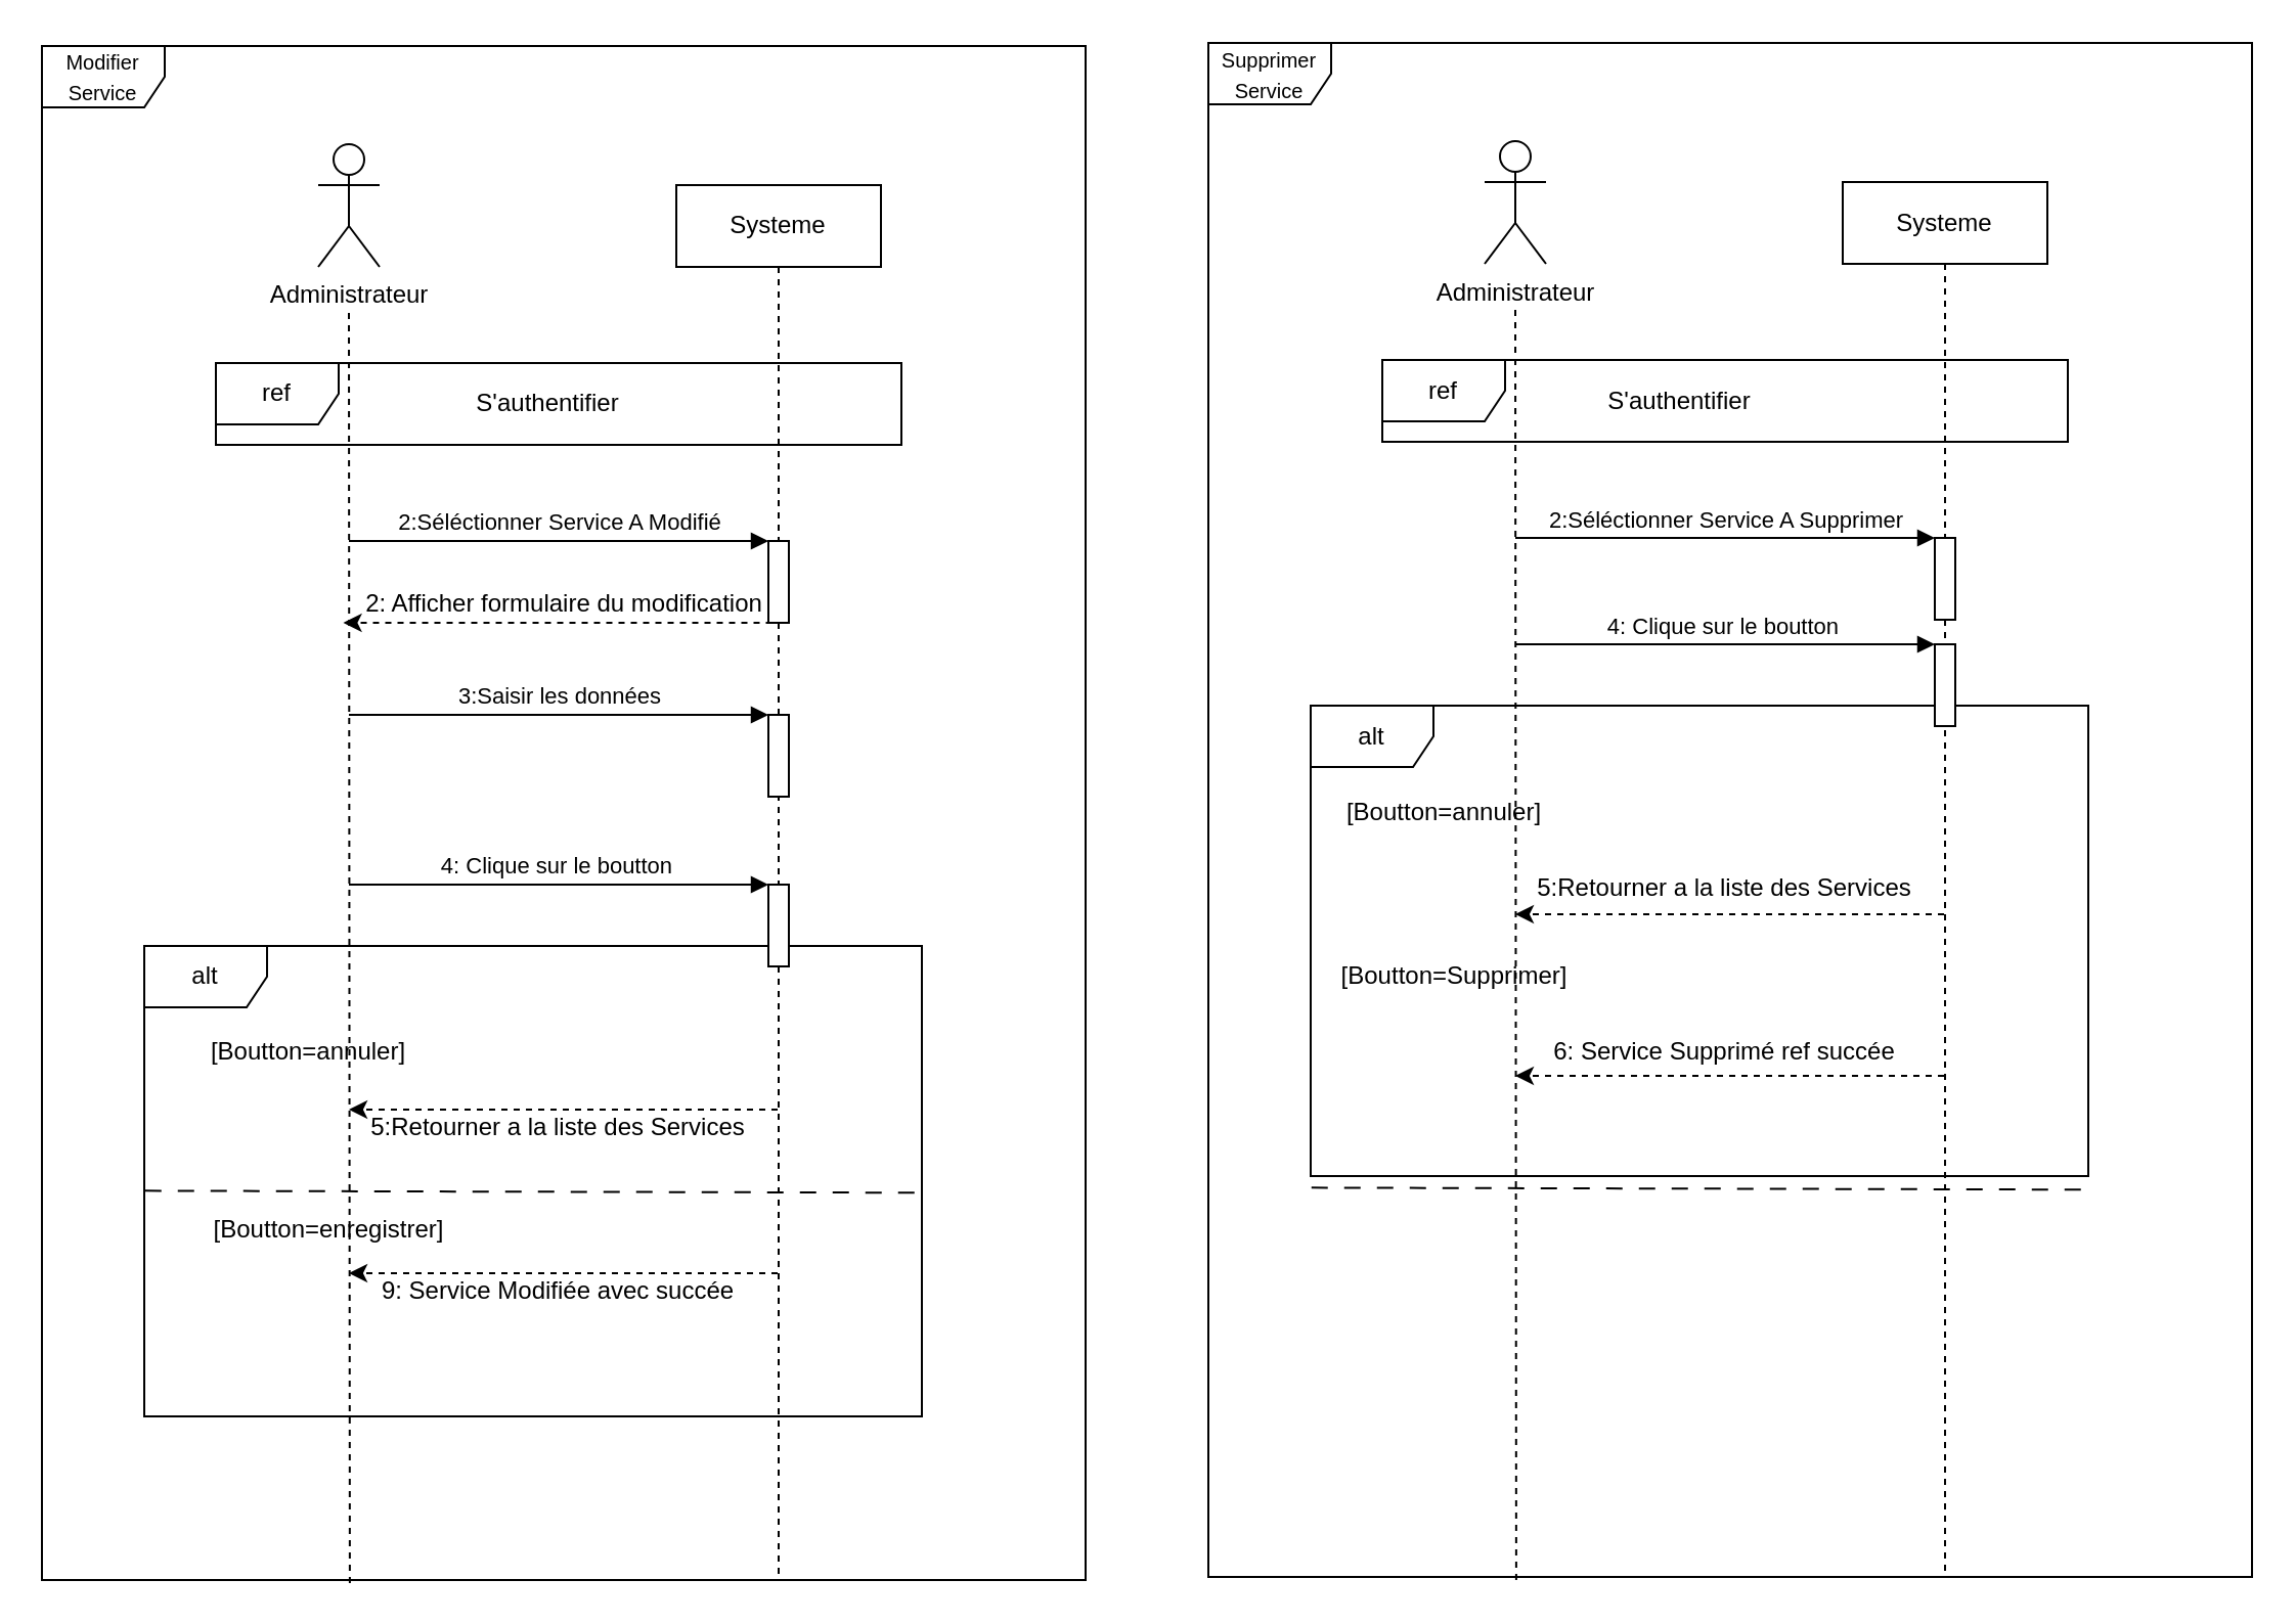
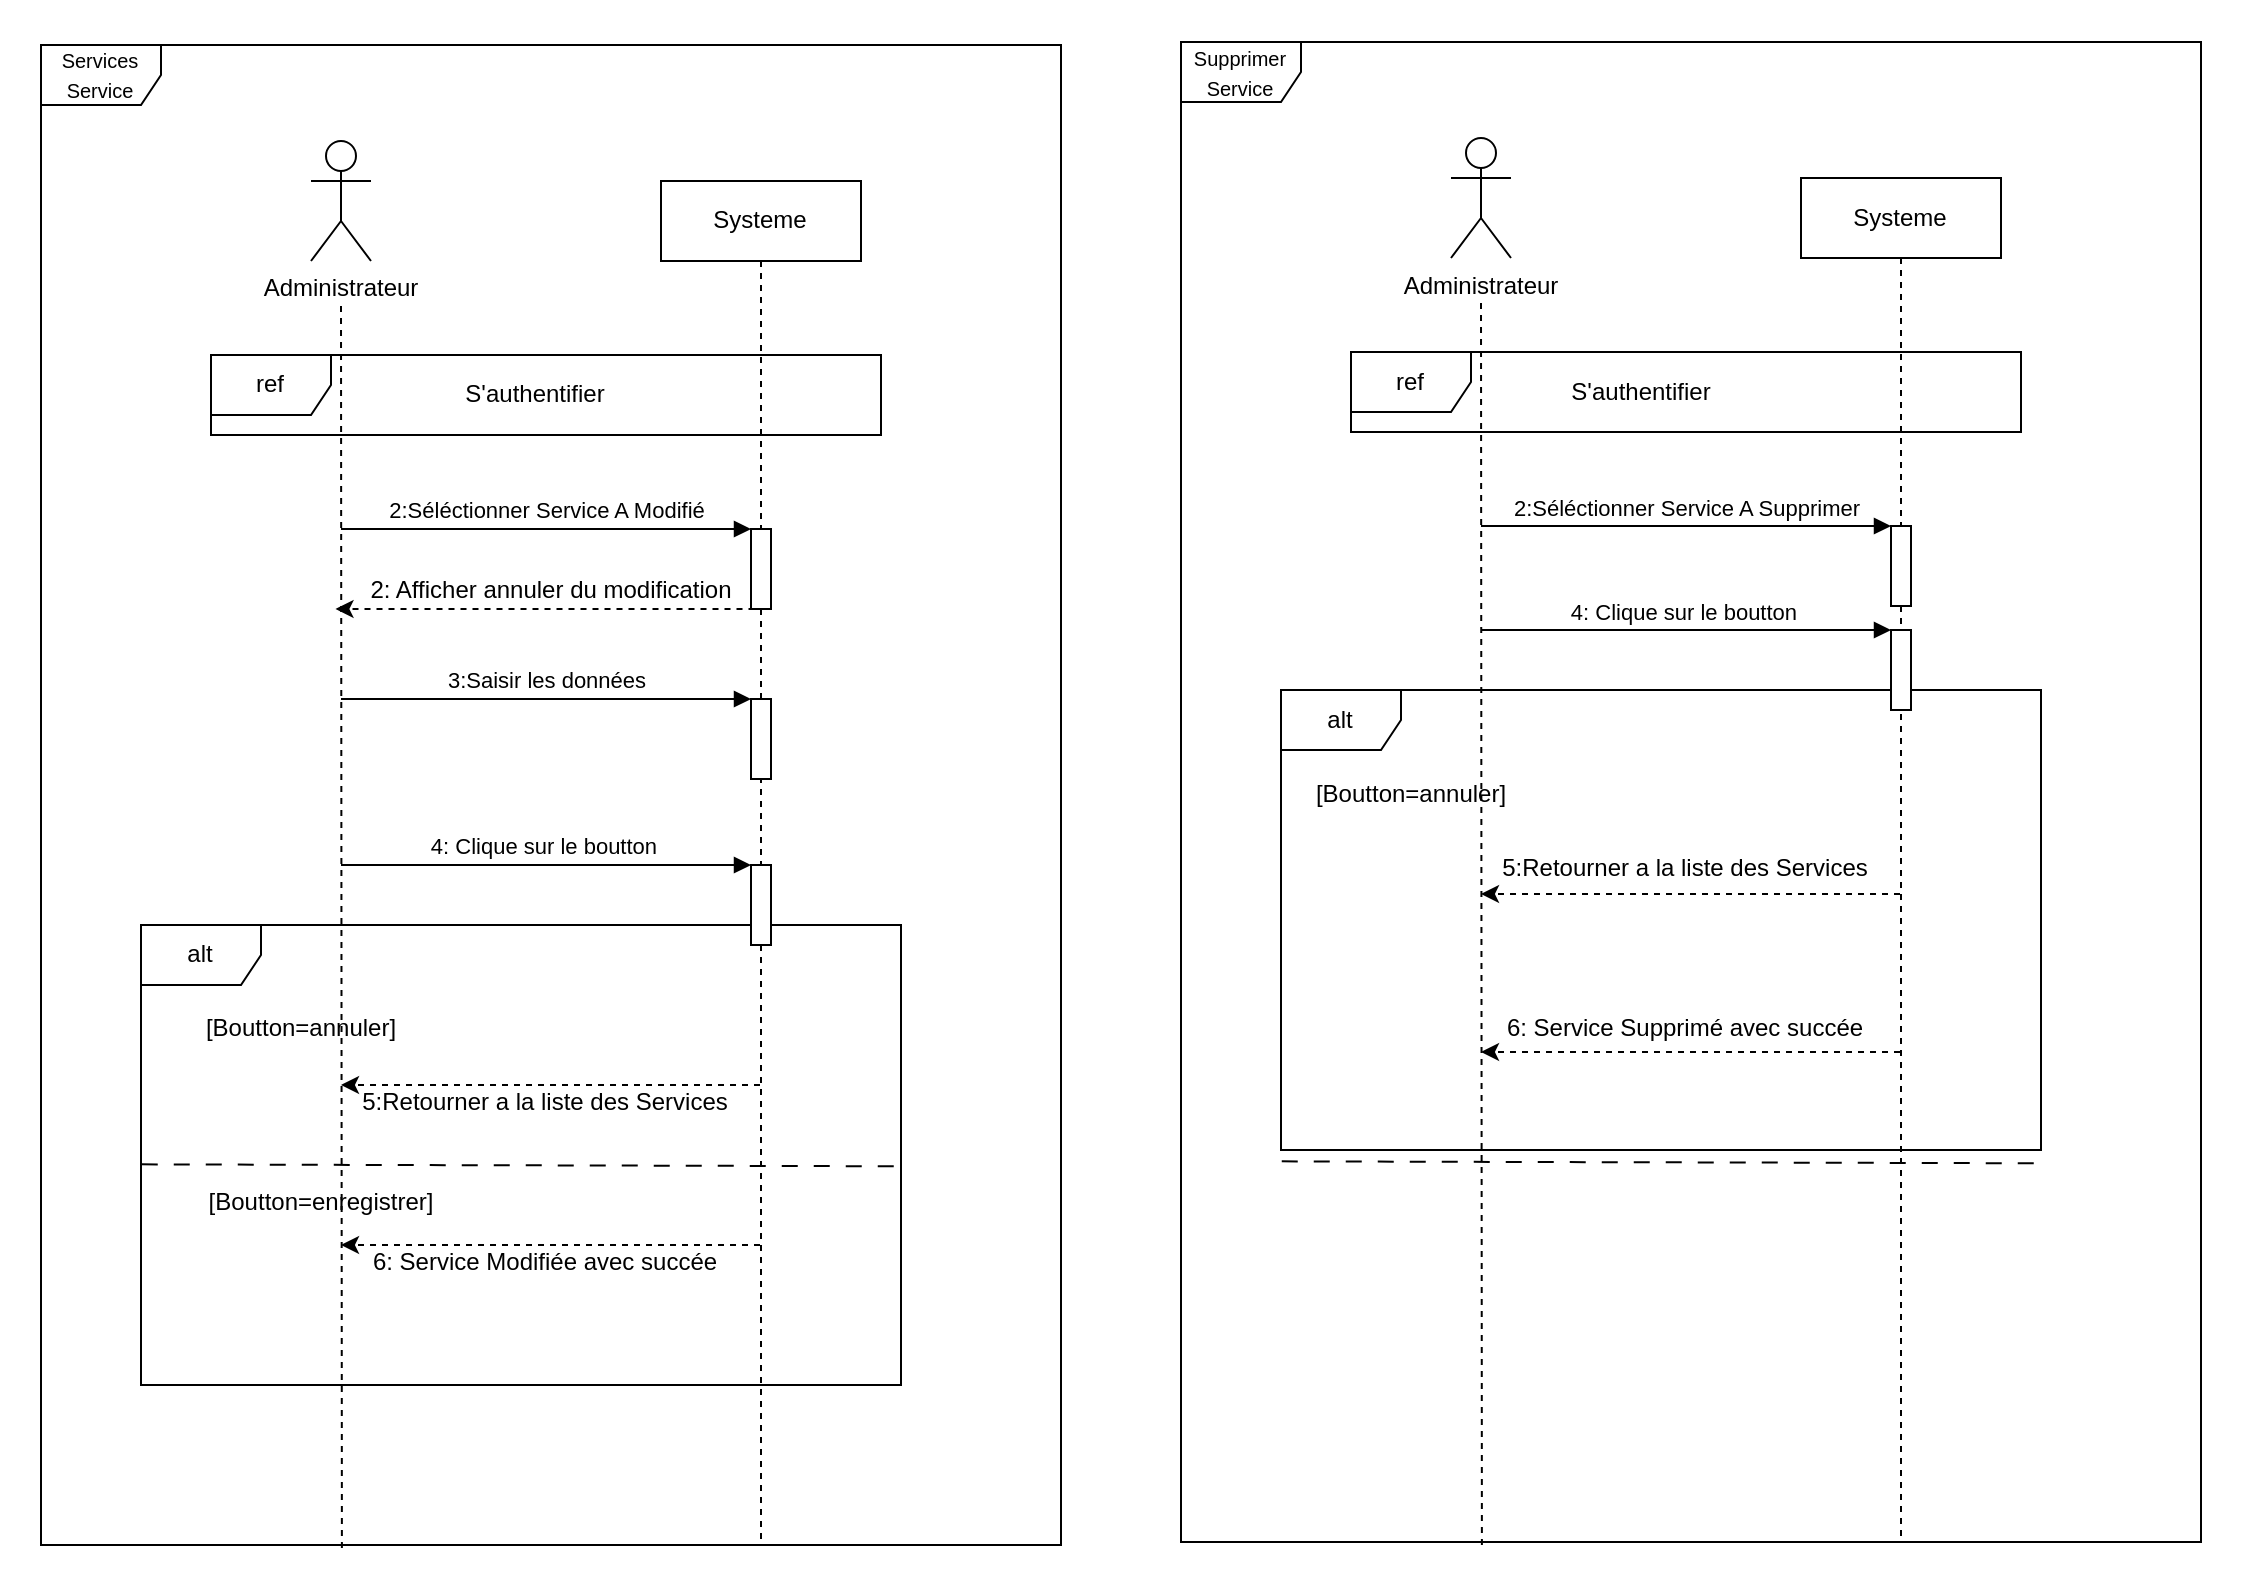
- <mxCell id="9" value="&lt;font style=&quot;font-size: 10px;&quot;&gt;Modifier Service&lt;/font&gt;" style="shape=umlFrame;whiteSpace=wrap;html=1;pointerEvents=0;" vertex="1" parent="1"><mxGeometry x="20" y="22" width="510" height="750" as="geometry" /></mxCell>
+ <mxCell id="9" value="&lt;font style=&quot;font-size: 10px;&quot;&gt;Services Service&lt;/font&gt;" style="shape=umlFrame;whiteSpace=wrap;html=1;pointerEvents=0;" vertex="1" parent="1"><mxGeometry x="20" y="22" width="510" height="750" as="geometry" /></mxCell>
- <mxCell id="18" value="2: Afficher formulaire du modification" style="text;html=1;align=center;verticalAlign=middle;resizable=0;points=[];autosize=1;strokeColor=none;fillColor=none;" vertex="1" parent="1"><mxGeometry x="165" y="280" width="220" height="30" as="geometry" /></mxCell>
+ <mxCell id="18" value="2: Afficher annuler du modification" style="text;html=1;align=center;verticalAlign=middle;resizable=0;points=[];autosize=1;strokeColor=none;fillColor=none;" vertex="1" parent="1"><mxGeometry x="165" y="280" width="220" height="30" as="geometry" /></mxCell>
- <mxCell id="39" value="[Boutton=Supprimer]" style="text;html=1;align=center;verticalAlign=middle;resizable=0;points=[];autosize=1;strokeColor=none;fillColor=none;" vertex="1" parent="1"><mxGeometry x="645" y="462" width="130" height="30" as="geometry" /></mxCell>
- <mxCell id="41" value="6: Service Supprimé ref succée" style="text;html=1;align=center;verticalAlign=middle;resizable=0;points=[];autosize=1;strokeColor=none;fillColor=none;" vertex="1" parent="1"><mxGeometry x="742" y="498.5" width="200" height="30" as="geometry" /></mxCell>
+ <mxCell id="41" value="6: Service Supprimé avec succée" style="text;html=1;align=center;verticalAlign=middle;resizable=0;points=[];autosize=1;strokeColor=none;fillColor=none;" vertex="1" parent="1"><mxGeometry x="742" y="498.5" width="200" height="30" as="geometry" /></mxCell>
- <mxCell id="23" value="9: Service Modifiée avec succée" style="text;html=1;align=center;verticalAlign=middle;resizable=0;points=[];autosize=1;strokeColor=none;fillColor=none;" vertex="1" parent="1"><mxGeometry x="172" y="616" width="200" height="30" as="geometry" /></mxCell>
+ <mxCell id="23" value="6: Service Modifiée avec succée" style="text;html=1;align=center;verticalAlign=middle;resizable=0;points=[];autosize=1;strokeColor=none;fillColor=none;" vertex="1" parent="1"><mxGeometry x="172" y="616" width="200" height="30" as="geometry" /></mxCell>
